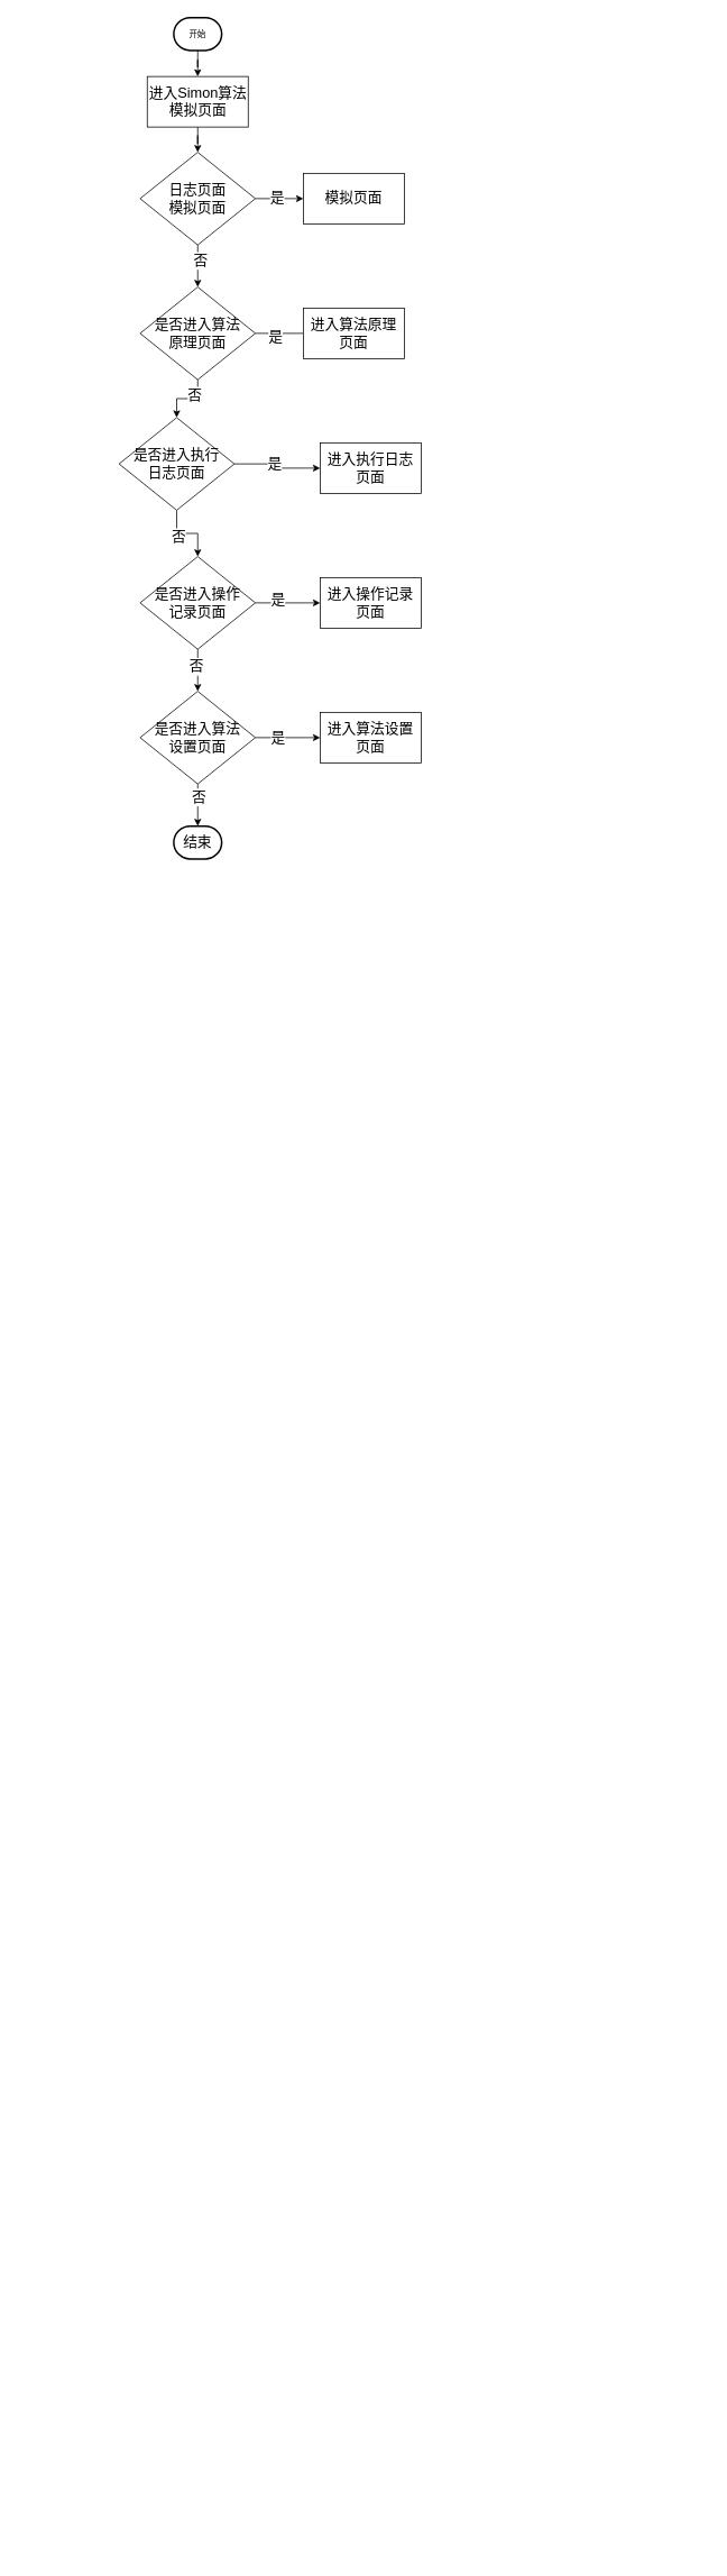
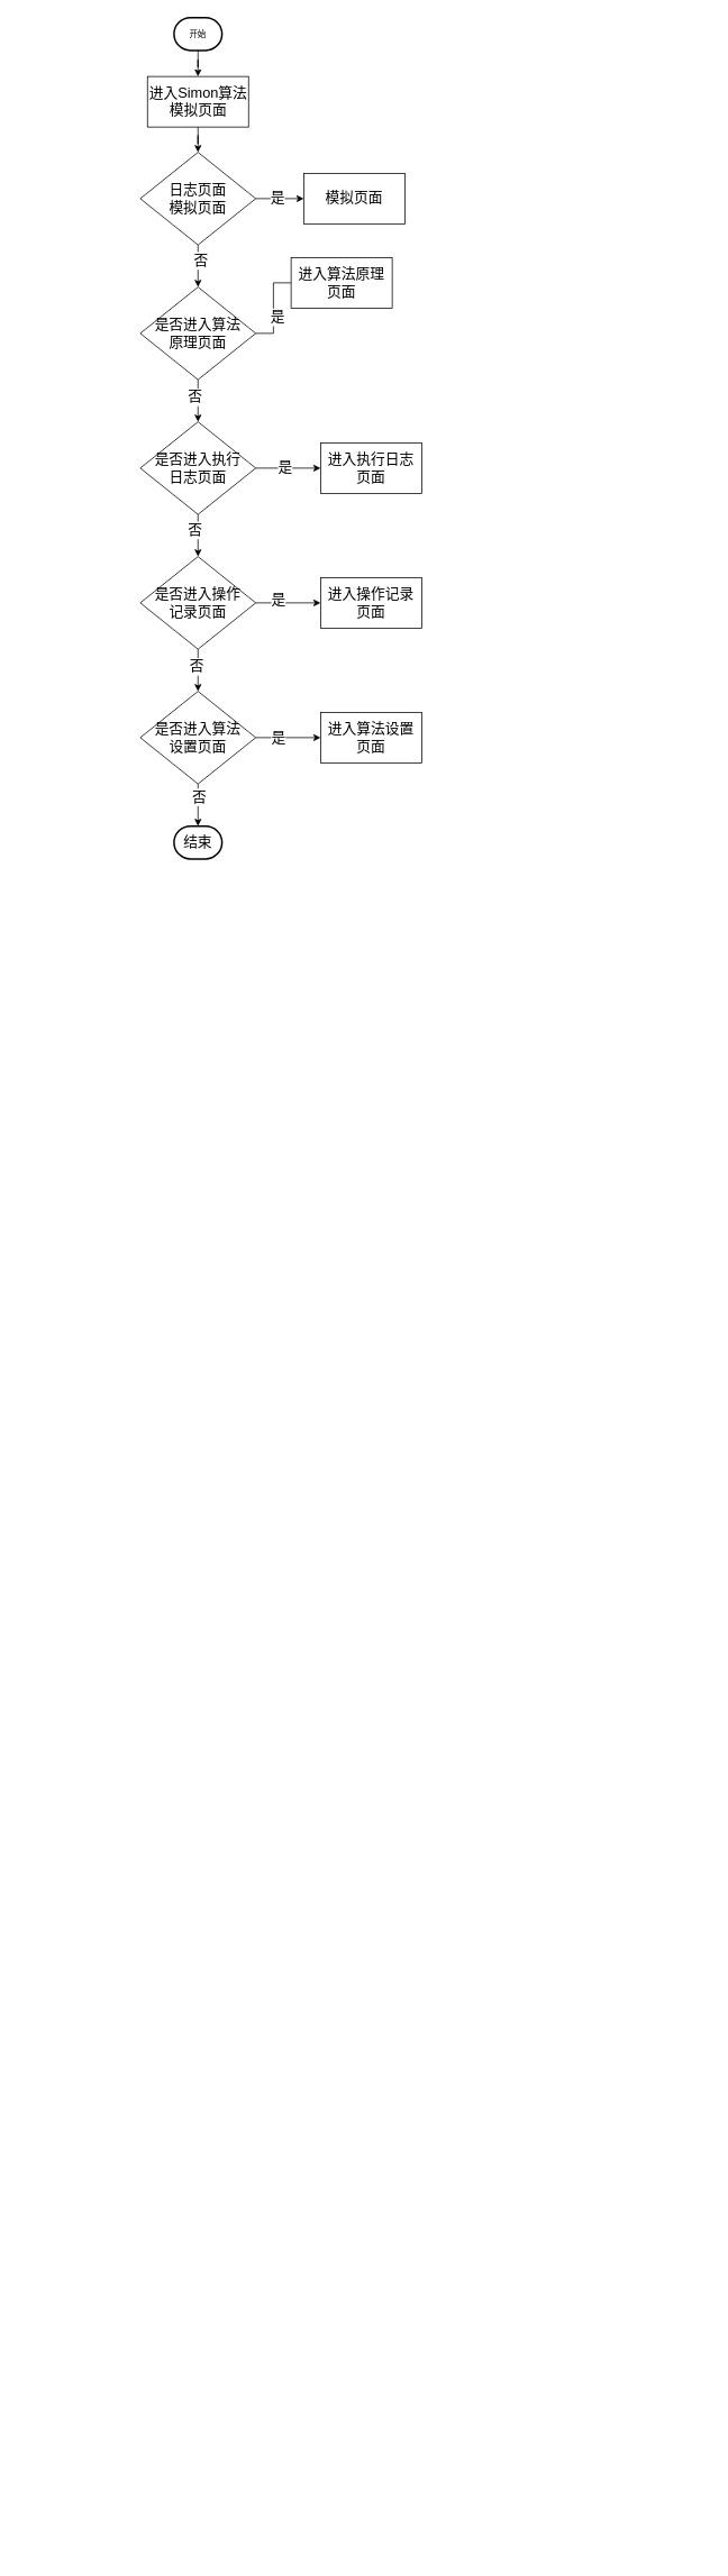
- <mxCell id="18" value="进入算法原理页面" style="rounded=0;whiteSpace=wrap;html=1;fontSize=17;" vertex="1" parent="1"><mxGeometry x="360" y="365" width="120" height="60" as="geometry" /></mxCell>
+ <mxCell id="18" value="进入算法原理页面" style="rounded=0;whiteSpace=wrap;html=1;fontSize=17;" vertex="1" parent="1"><mxGeometry x="345" y="305" width="120" height="60" as="geometry" /></mxCell>
- <mxCell id="23" value="是否进入执行&lt;div&gt;日志页面&lt;/div&gt;" style="rhombus;whiteSpace=wrap;html=1;fontSize=17;" vertex="1" parent="1"><mxGeometry x="141" y="495" width="137" height="110" as="geometry" /></mxCell>
+ <mxCell id="23" value="是否进入执行&lt;div&gt;日志页面&lt;/div&gt;" style="rhombus;whiteSpace=wrap;html=1;fontSize=17;" vertex="1" parent="1"><mxGeometry x="166" y="500" width="137" height="110" as="geometry" /></mxCell>
